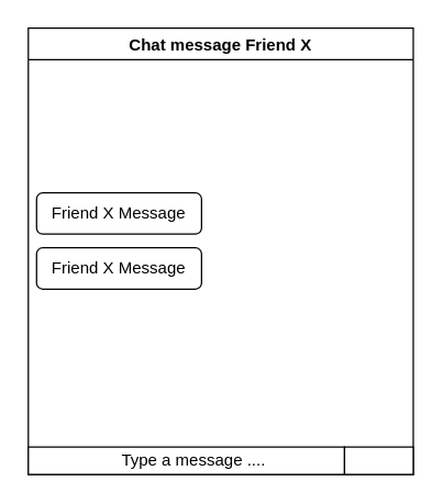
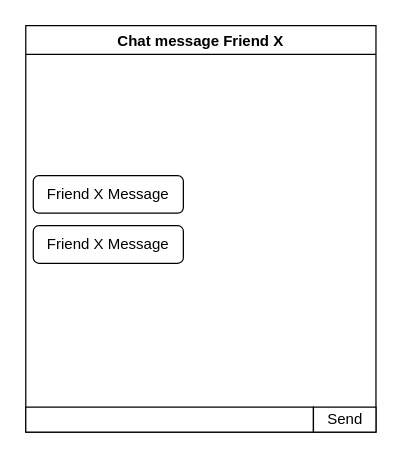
- <mxCell id="5" value="Type a message ...." style="text;html=1;align=center;verticalAlign=middle;resizable=0;points=[];autosize=1;strokeColor=none;fillColor=none;" vertex="1" parent="2"><mxGeometry x="60" y="305" width="120" height="20" as="geometry" /></mxCell>
+ <mxCell id="6" value="Send" style="text;html=1;align=center;verticalAlign=middle;resizable=0;points=[];autosize=1;strokeColor=none;fillColor=none;" vertex="1" parent="2"><mxGeometry x="235" y="305" width="40" height="20" as="geometry" /></mxCell>
